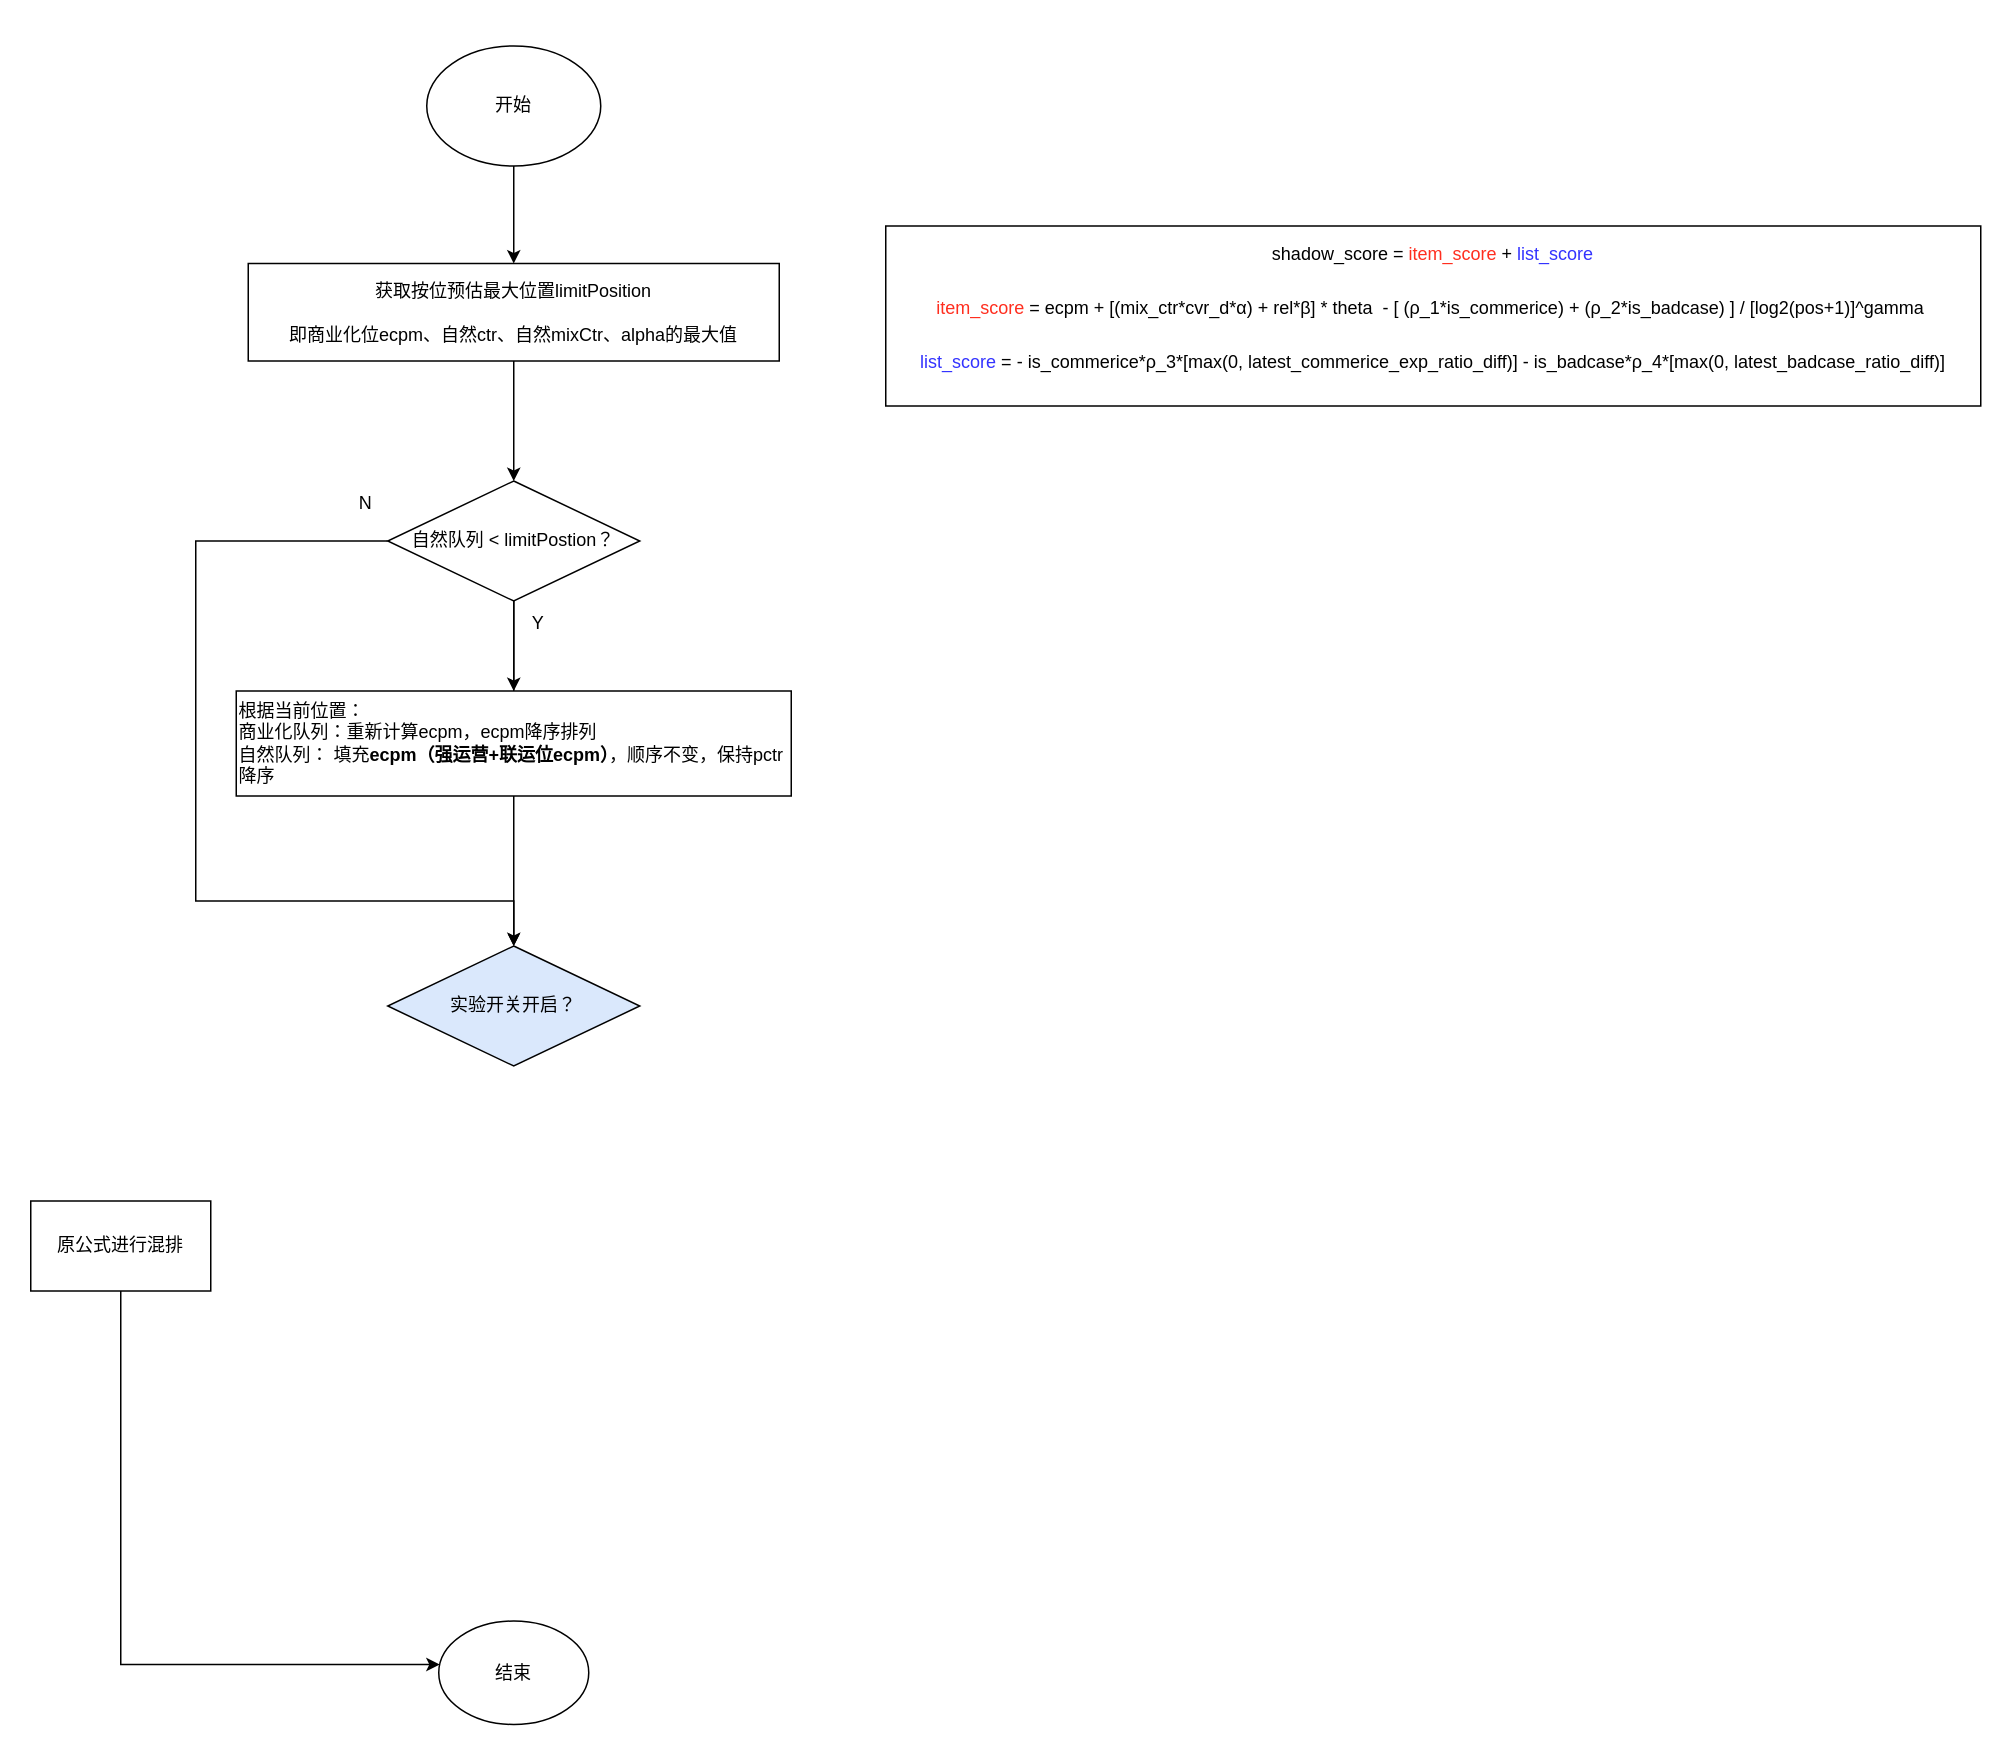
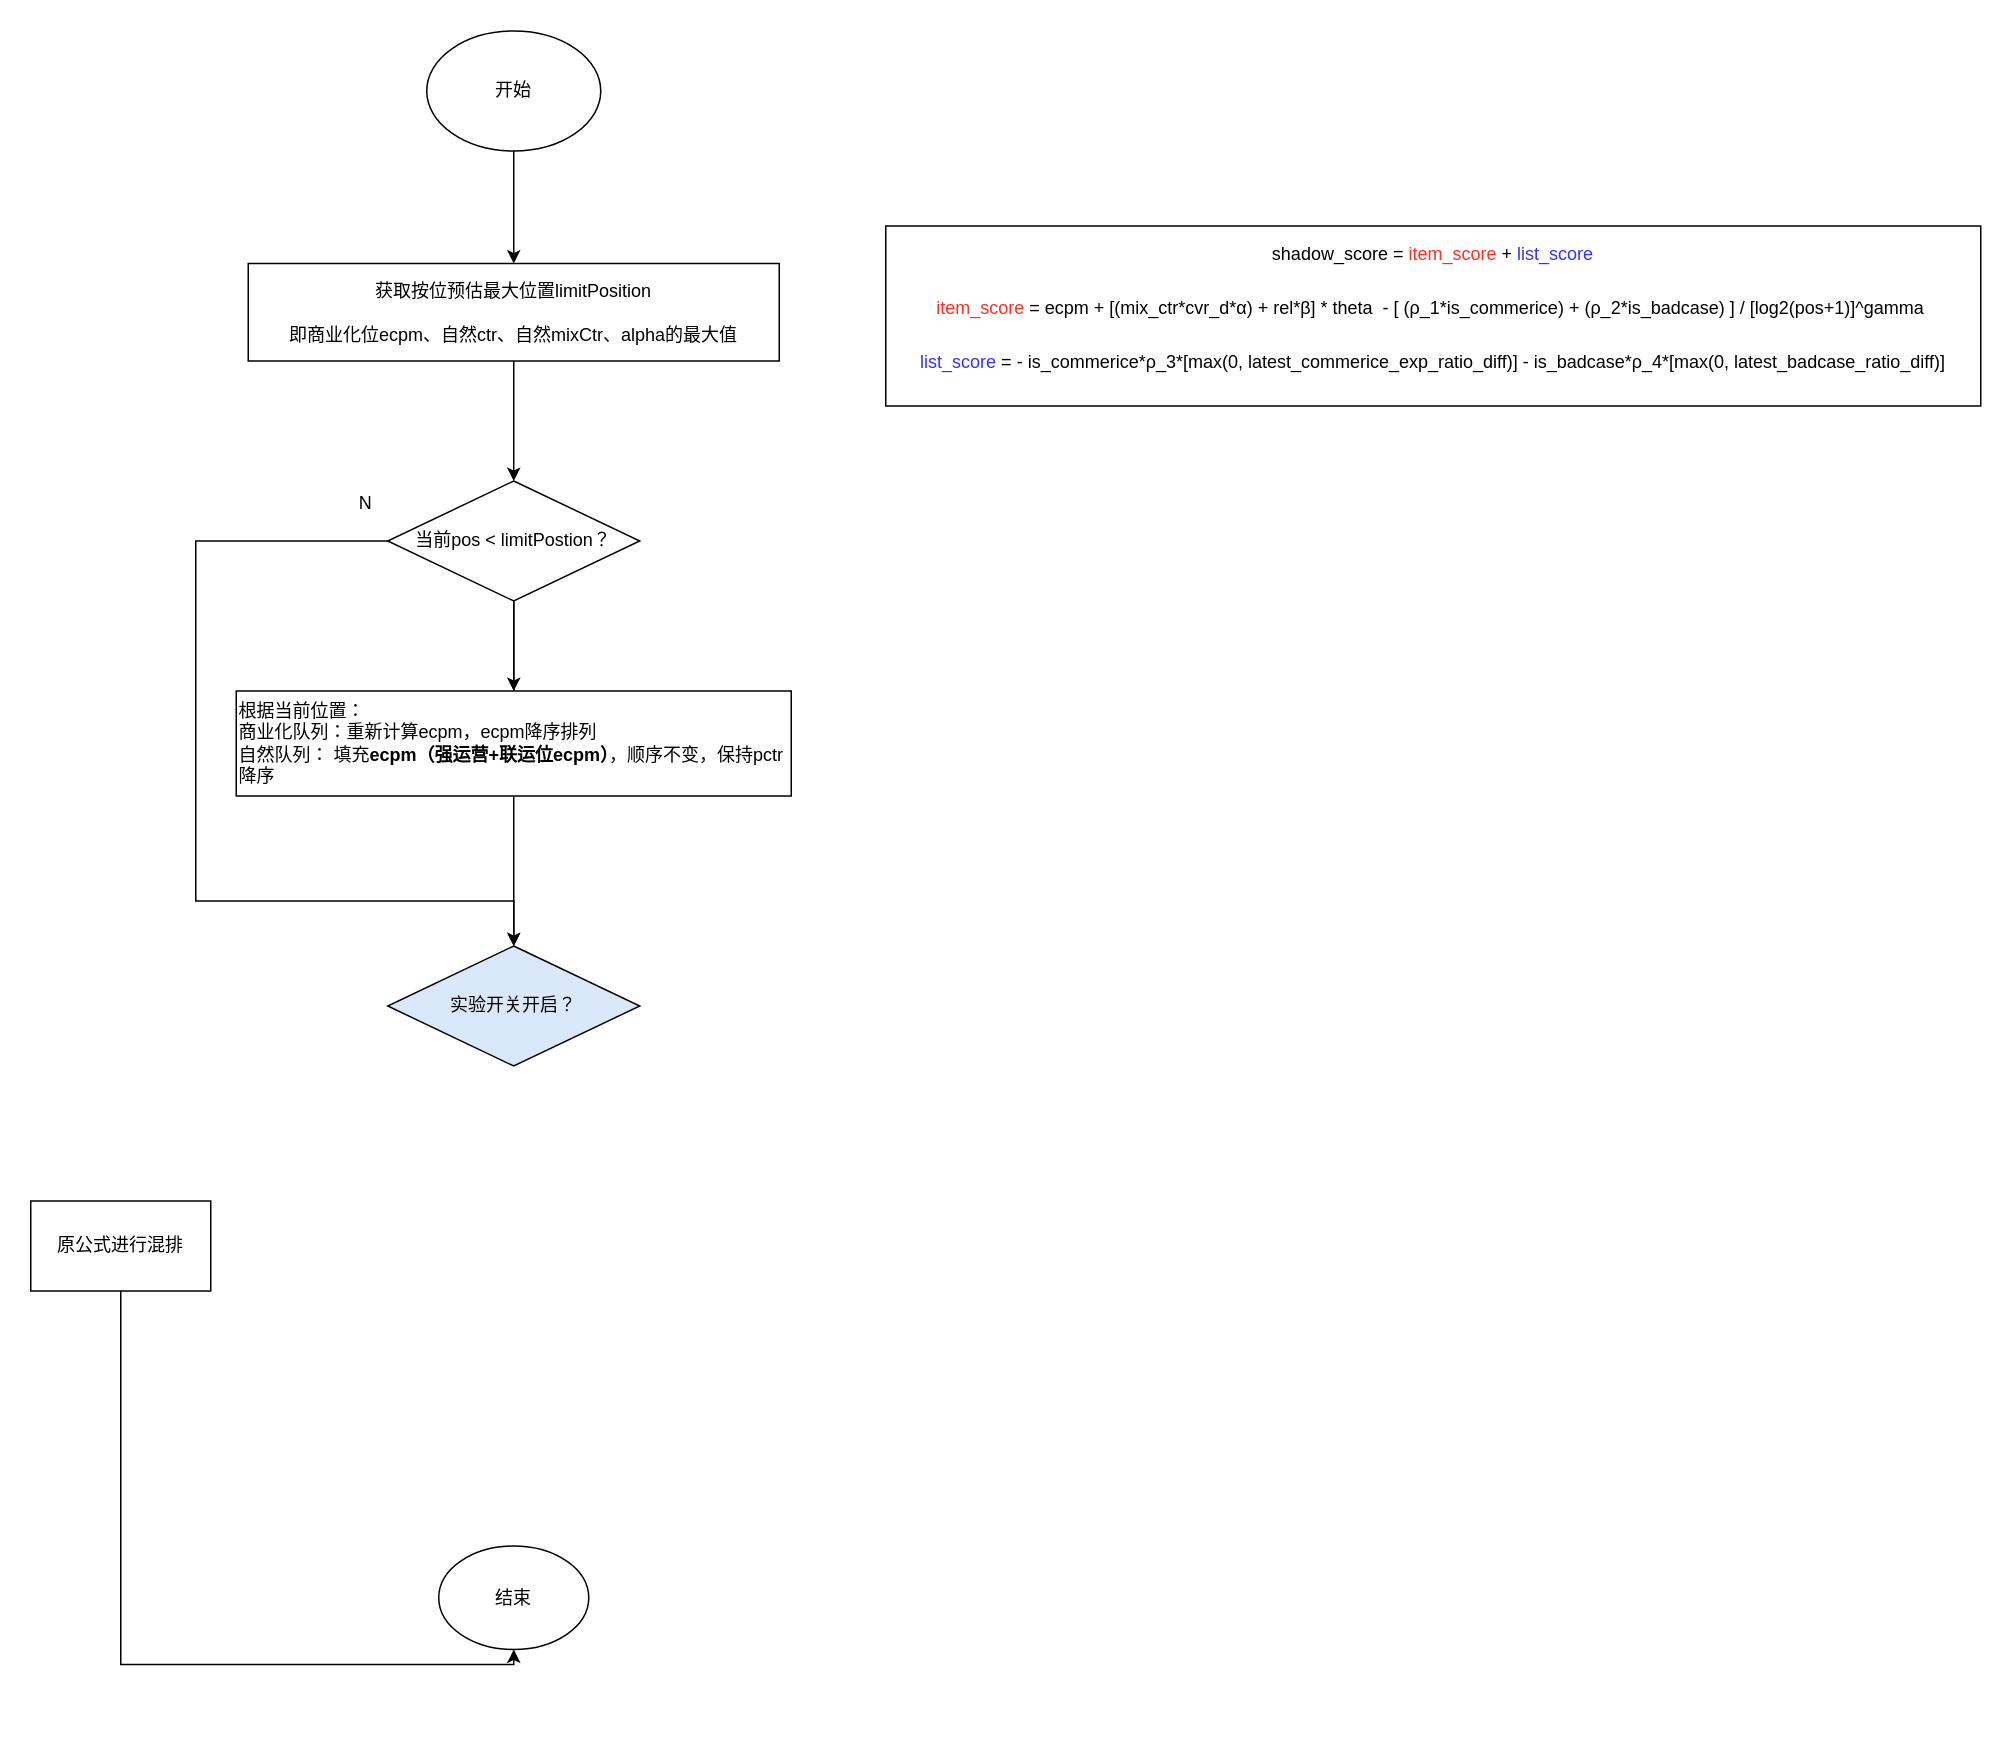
- <mxCell id="3" value="开始" style="ellipse;whiteSpace=wrap;html=1;" parent="1" vertex="1"><mxGeometry x="284" y="30" width="116" height="80" as="geometry" /></mxCell>
+ <mxCell id="3" value="开始" style="ellipse;whiteSpace=wrap;html=1;" parent="1" vertex="1"><mxGeometry x="284" y="20" width="116" height="80" as="geometry" /></mxCell>
- <mxCell id="10" value="自然队列 &amp;lt; limitPostion？" style="rhombus;whiteSpace=wrap;html=1;" parent="1" vertex="1"><mxGeometry x="258" y="320" width="168" height="80" as="geometry" /></mxCell>
+ <mxCell id="10" value="当前pos &amp;lt; limitPostion？" style="rhombus;whiteSpace=wrap;html=1;" parent="1" vertex="1"><mxGeometry x="258" y="320" width="168" height="80" as="geometry" /></mxCell>
- <mxCell id="12" value="Y" style="text;html=1;align=center;verticalAlign=middle;resizable=0;points=[];autosize=1;strokeColor=none;fillColor=none;" parent="1" vertex="1"><mxGeometry x="343" y="400" width="30" height="30" as="geometry" /></mxCell>
- <mxCell id="17" value="结束" style="ellipse;whiteSpace=wrap;html=1;" vertex="1" parent="1"><mxGeometry x="292" y="1080" width="100" height="69" as="geometry" /></mxCell>
+ <mxCell id="17" value="结束" style="ellipse;whiteSpace=wrap;html=1;" vertex="1" parent="1"><mxGeometry x="292" y="1030" width="100" height="69" as="geometry" /></mxCell>
